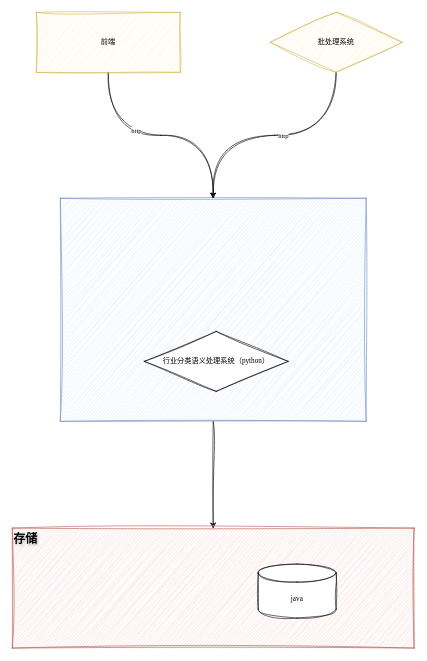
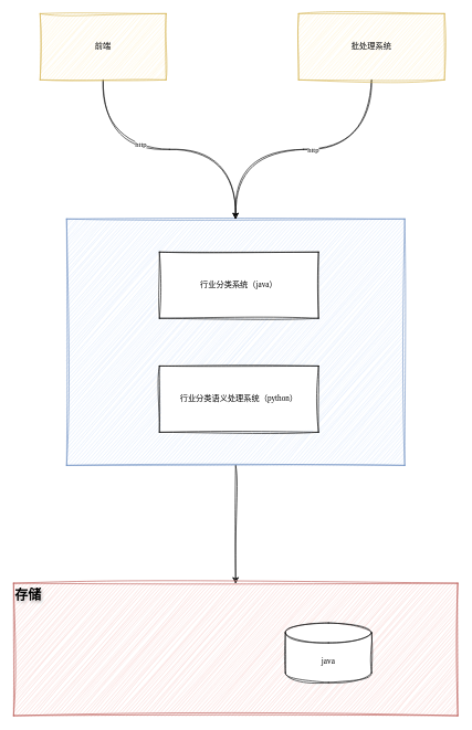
- <mxCell id="6" value="&lt;div&gt;前端&lt;/div&gt;" style="rounded=0;whiteSpace=wrap;html=1;sketch=1;hachureGap=4;jiggle=2;curveFitting=1;fontFamily=Architects Daughter;fontSource=https%3A%2F%2Ffonts.googleapis.com%2Fcss%3Ffamily%3DArchitects%2BDaughter;fillColor=#fff2cc;strokeColor=#d6b656;" vertex="1" parent="1"><mxGeometry x="60" y="20" width="240" height="100" as="geometry" /></mxCell>
+ <mxCell id="6" value="&lt;div&gt;前端&lt;/div&gt;" style="rounded=0;whiteSpace=wrap;html=1;sketch=1;hachureGap=4;jiggle=2;curveFitting=1;fontFamily=Architects Daughter;fontSource=https%3A%2F%2Ffonts.googleapis.com%2Fcss%3Ffamily%3DArchitects%2BDaughter;fillColor=#fff2cc;strokeColor=#d6b656;" vertex="1" parent="1"><mxGeometry x="60" y="20" width="190" height="100" as="geometry" /></mxCell>
- <mxCell id="9" value="批处理系统" style="rhombus;whiteSpace=wrap;html=1;sketch=1;hachureGap=4;jiggle=2;curveFitting=1;fontFamily=Architects Daughter;fontSource=https%3A%2F%2Ffonts.googleapis.com%2Fcss%3Ffamily%3DArchitects%2BDaughter;fillColor=#fff2cc;strokeColor=#d6b656;" vertex="1" parent="1"><mxGeometry x="450" y="20" width="220" height="100" as="geometry" /></mxCell>
+ <mxCell id="9" value="批处理系统" style="rounded=0;whiteSpace=wrap;html=1;sketch=1;hachureGap=4;jiggle=2;curveFitting=1;fontFamily=Architects Daughter;fontSource=https%3A%2F%2Ffonts.googleapis.com%2Fcss%3Ffamily%3DArchitects%2BDaughter;fillColor=#fff2cc;strokeColor=#d6b656;" vertex="1" parent="1"><mxGeometry x="450" y="20" width="220" height="100" as="geometry" /></mxCell>
+ <mxCell id="10" value="行业分类系统（java）" style="rounded=0;whiteSpace=wrap;html=1;sketch=1;hachureGap=4;jiggle=2;curveFitting=1;fontFamily=Architects Daughter;fontSource=https%3A%2F%2Ffonts.googleapis.com%2Fcss%3Ffamily%3DArchitects%2BDaughter;" vertex="1" parent="1"><mxGeometry x="240" y="380" width="240" height="100" as="geometry" /></mxCell>
- <mxCell id="11" value="行业分类语义处理系统（python）" style="rhombus;whiteSpace=wrap;html=1;sketch=1;hachureGap=4;jiggle=2;curveFitting=1;fontFamily=Architects Daughter;fontSource=https%3A%2F%2Ffonts.googleapis.com%2Fcss%3Ffamily%3DArchitects%2BDaughter;" vertex="1" parent="1"><mxGeometry x="240" y="552" width="240" height="100" as="geometry" /></mxCell>
+ <mxCell id="11" value="行业分类语义处理系统（python）" style="rounded=0;whiteSpace=wrap;html=1;sketch=1;hachureGap=4;jiggle=2;curveFitting=1;fontFamily=Architects Daughter;fontSource=https%3A%2F%2Ffonts.googleapis.com%2Fcss%3Ffamily%3DArchitects%2BDaughter;" vertex="1" parent="1"><mxGeometry x="240" y="552" width="240" height="100" as="geometry" /></mxCell>
